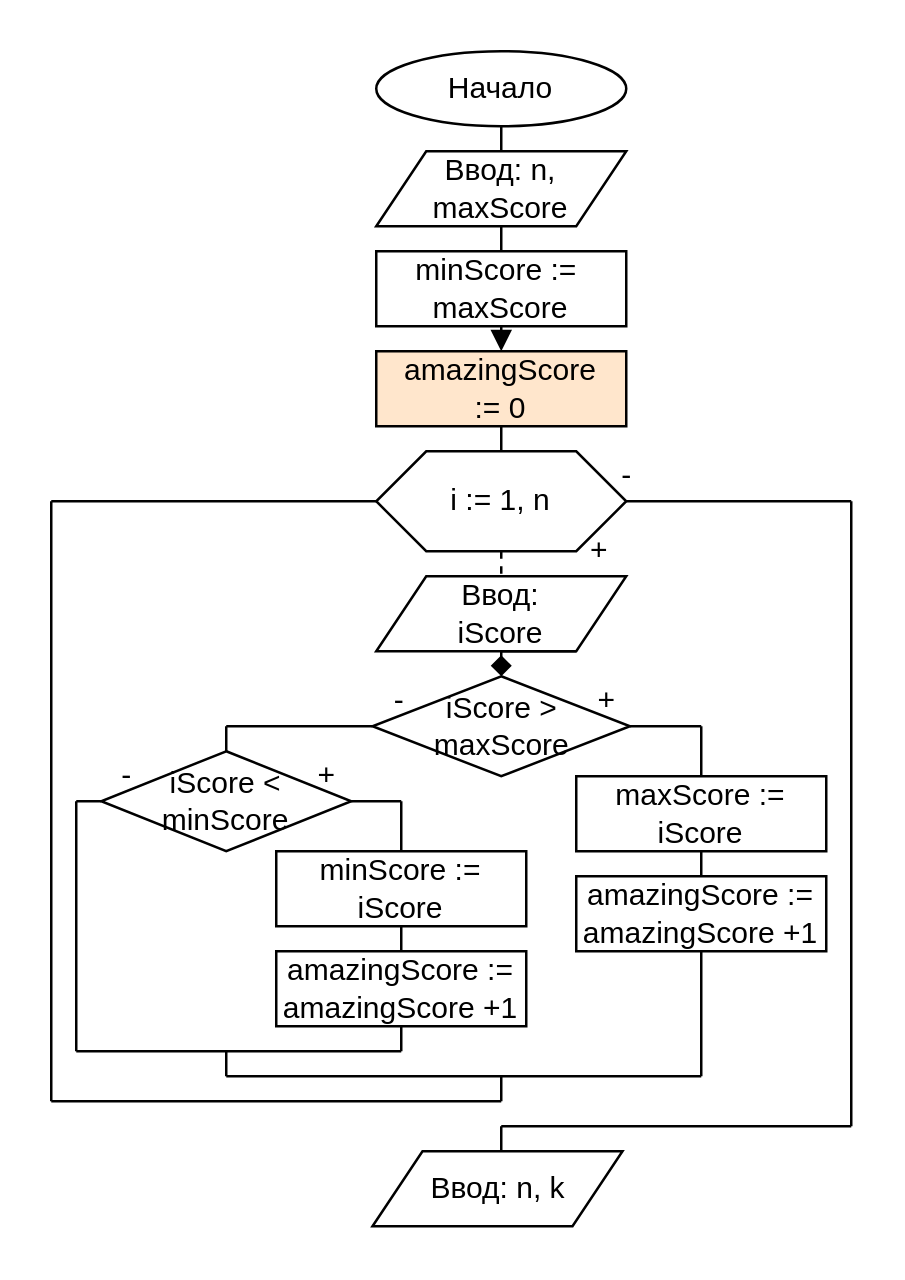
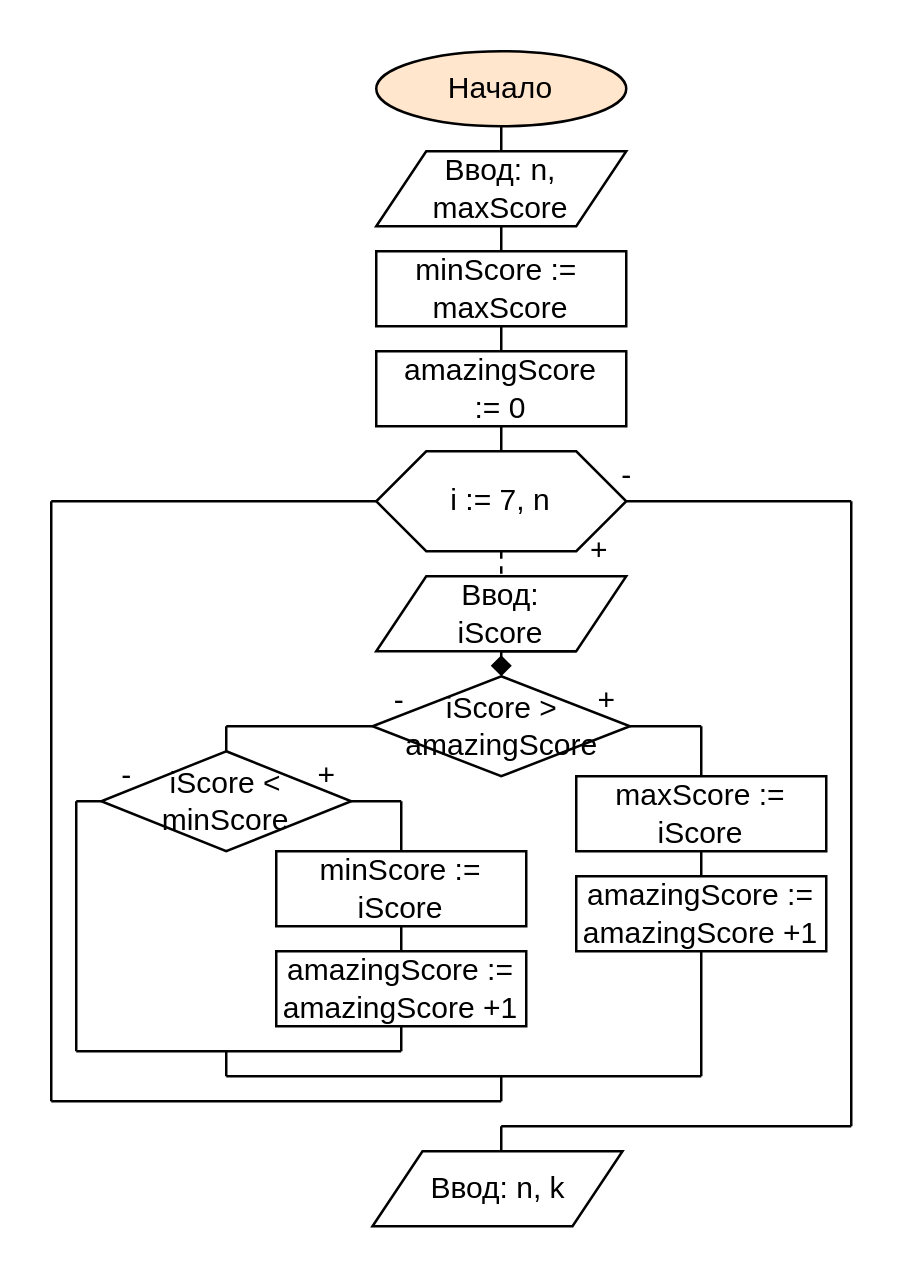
- <mxCell id="2" value="Начало" style="ellipse;whiteSpace=wrap;html=1;" parent="1" vertex="1"><mxGeometry x="150" y="20" width="100" height="30" as="geometry" /></mxCell>
+ <mxCell id="2" value="Начало" style="ellipse;whiteSpace=wrap;html=1;fillColor=#ffe6cc;" parent="1" vertex="1"><mxGeometry x="150" y="20" width="100" height="30" as="geometry" /></mxCell>
- <mxCell id="17" value="" style="endArrow=block;html=1;rounded=0;exitX=0.5;exitY=1;exitDx=0;exitDy=0;entryX=0.5;entryY=0;entryDx=0;entryDy=0;" parent="1" source="6" target="7" edge="1"><mxGeometry width="50" height="50" relative="1" as="geometry"><mxPoint x="180" y="160" as="sourcePoint" /><mxPoint x="230" y="110" as="targetPoint" /></mxGeometry></mxCell>
+ <mxCell id="17" value="" style="endArrow=none;html=1;rounded=0;exitX=0.5;exitY=1;exitDx=0;exitDy=0;entryX=0.5;entryY=0;entryDx=0;entryDy=0;" parent="1" source="6" target="7" edge="1"><mxGeometry width="50" height="50" relative="1" as="geometry"><mxPoint x="180" y="160" as="sourcePoint" /><mxPoint x="230" y="110" as="targetPoint" /></mxGeometry></mxCell>
- <mxCell id="7" value="amazingScore&lt;br&gt;:= 0" style="rounded=0;whiteSpace=wrap;html=1;fillColor=#ffe6cc;" parent="1" vertex="1"><mxGeometry x="150" y="140" width="100" height="30" as="geometry" /></mxCell>
+ <mxCell id="7" value="amazingScore&lt;br&gt;:= 0" style="rounded=0;whiteSpace=wrap;html=1;" parent="1" vertex="1"><mxGeometry x="150" y="140" width="100" height="30" as="geometry" /></mxCell>
- <mxCell id="8" value="i := 1, n" style="shape=hexagon;perimeter=hexagonPerimeter2;whiteSpace=wrap;html=1;fixedSize=1;" parent="1" vertex="1"><mxGeometry x="150" y="180" width="100" height="40" as="geometry" /></mxCell>
+ <mxCell id="8" value="i := 7, n" style="shape=hexagon;perimeter=hexagonPerimeter2;whiteSpace=wrap;html=1;fixedSize=1;" parent="1" vertex="1"><mxGeometry x="150" y="180" width="100" height="40" as="geometry" /></mxCell>
- <mxCell id="10" value="iScore &amp;gt;&lt;br&gt;maxScore" style="rhombus;whiteSpace=wrap;html=1;" parent="1" vertex="1"><mxGeometry x="148.5" y="270" width="103" height="40" as="geometry" /></mxCell>
+ <mxCell id="10" value="iScore &amp;gt;&lt;br&gt;amazingScore" style="rhombus;whiteSpace=wrap;html=1;" parent="1" vertex="1"><mxGeometry x="148.5" y="270" width="103" height="40" as="geometry" /></mxCell>
